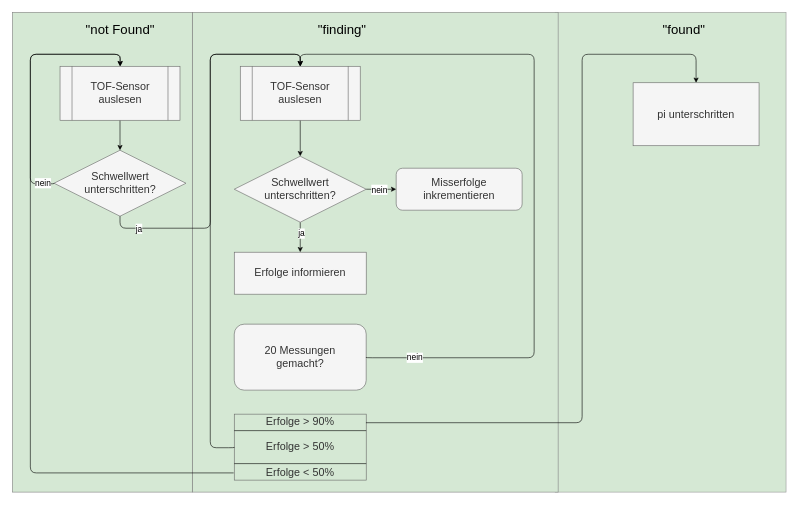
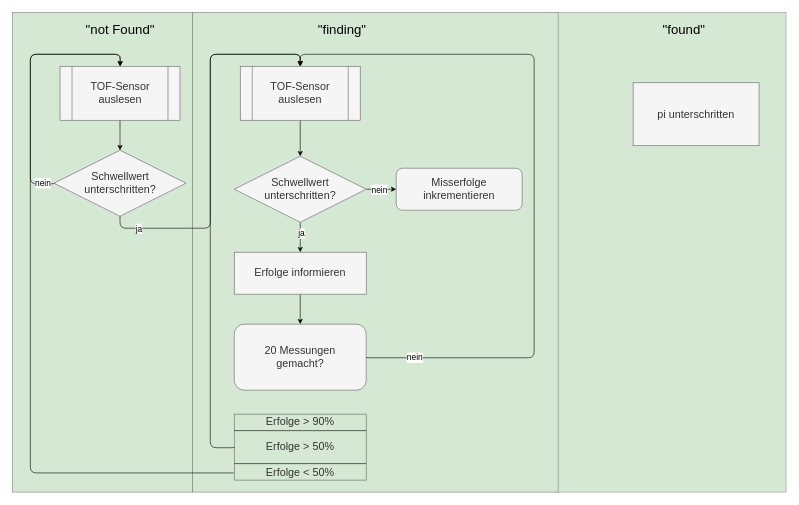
- <mxCell id="34" value="" style="endArrow=classic;html=1;entryX=0.5;entryY=0;entryDx=0;entryDy=0;exitX=0.998;exitY=0.13;exitDx=0;exitDy=0;exitPerimeter=0;edgeStyle=orthogonalEdgeStyle;" edge="1" parent="1" source="27" target="33"><mxGeometry width="50" height="50" relative="1" as="geometry"><mxPoint x="70" y="890" as="sourcePoint" /><mxPoint x="120" y="840" as="targetPoint" /><Array as="points"><mxPoint x="970" y="704" /><mxPoint x="970" y="90" /><mxPoint x="1160" y="90" /></Array></mxGeometry></mxCell>
+ <mxCell id="21" value="" style="edgeStyle=orthogonalEdgeStyle;rounded=0;orthogonalLoop=1;jettySize=auto;html=1;" edge="1" parent="1" source="22" target="24"><mxGeometry relative="1" as="geometry" /></mxCell>
